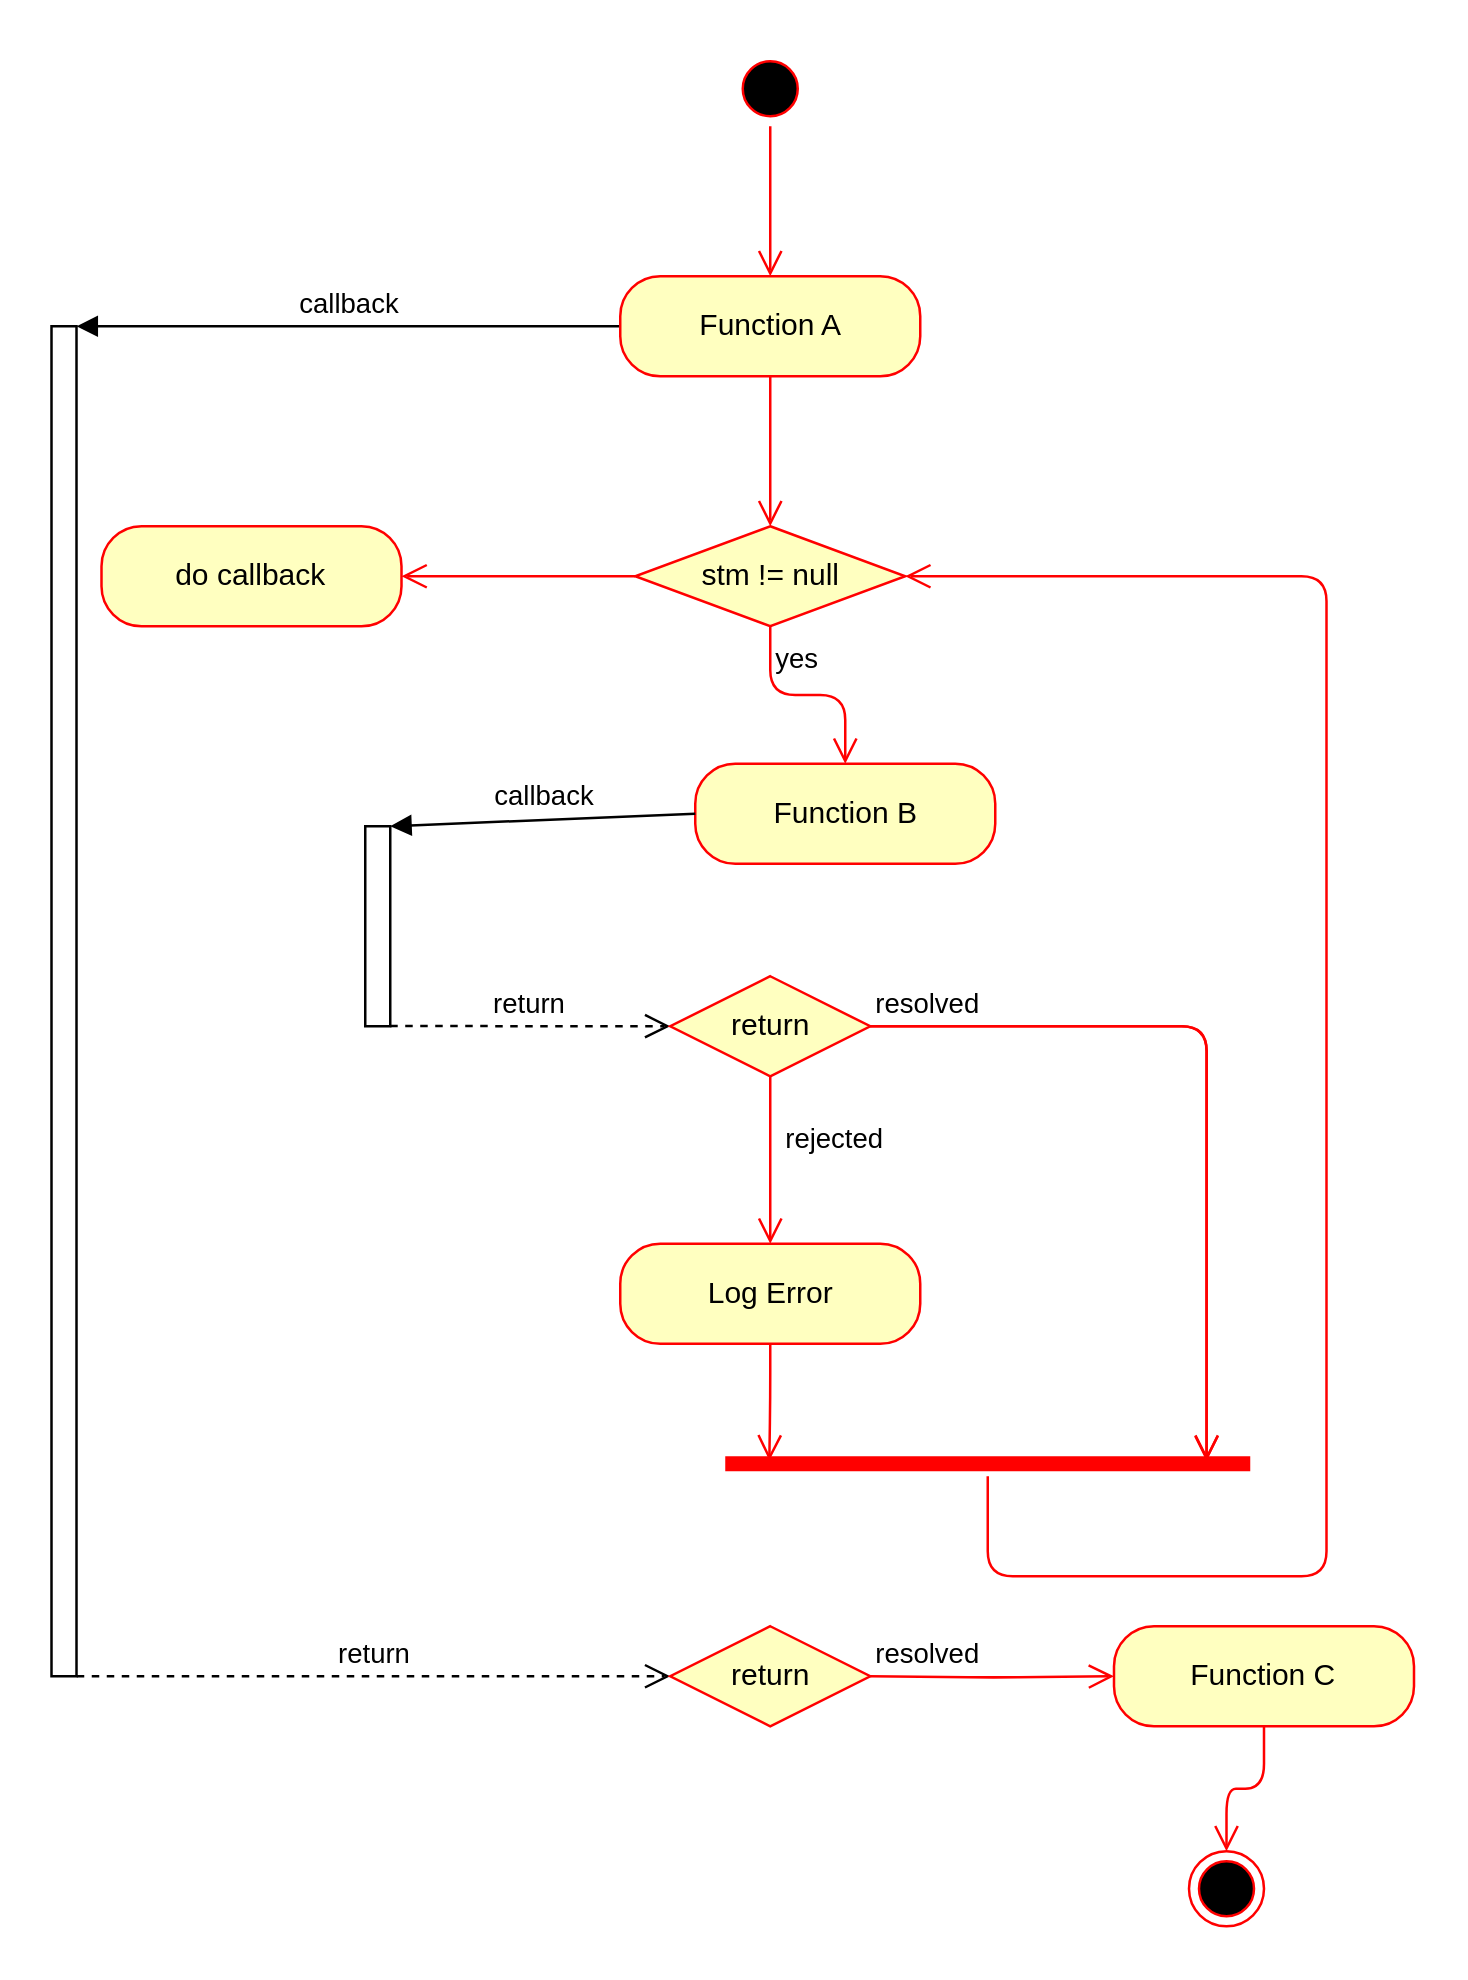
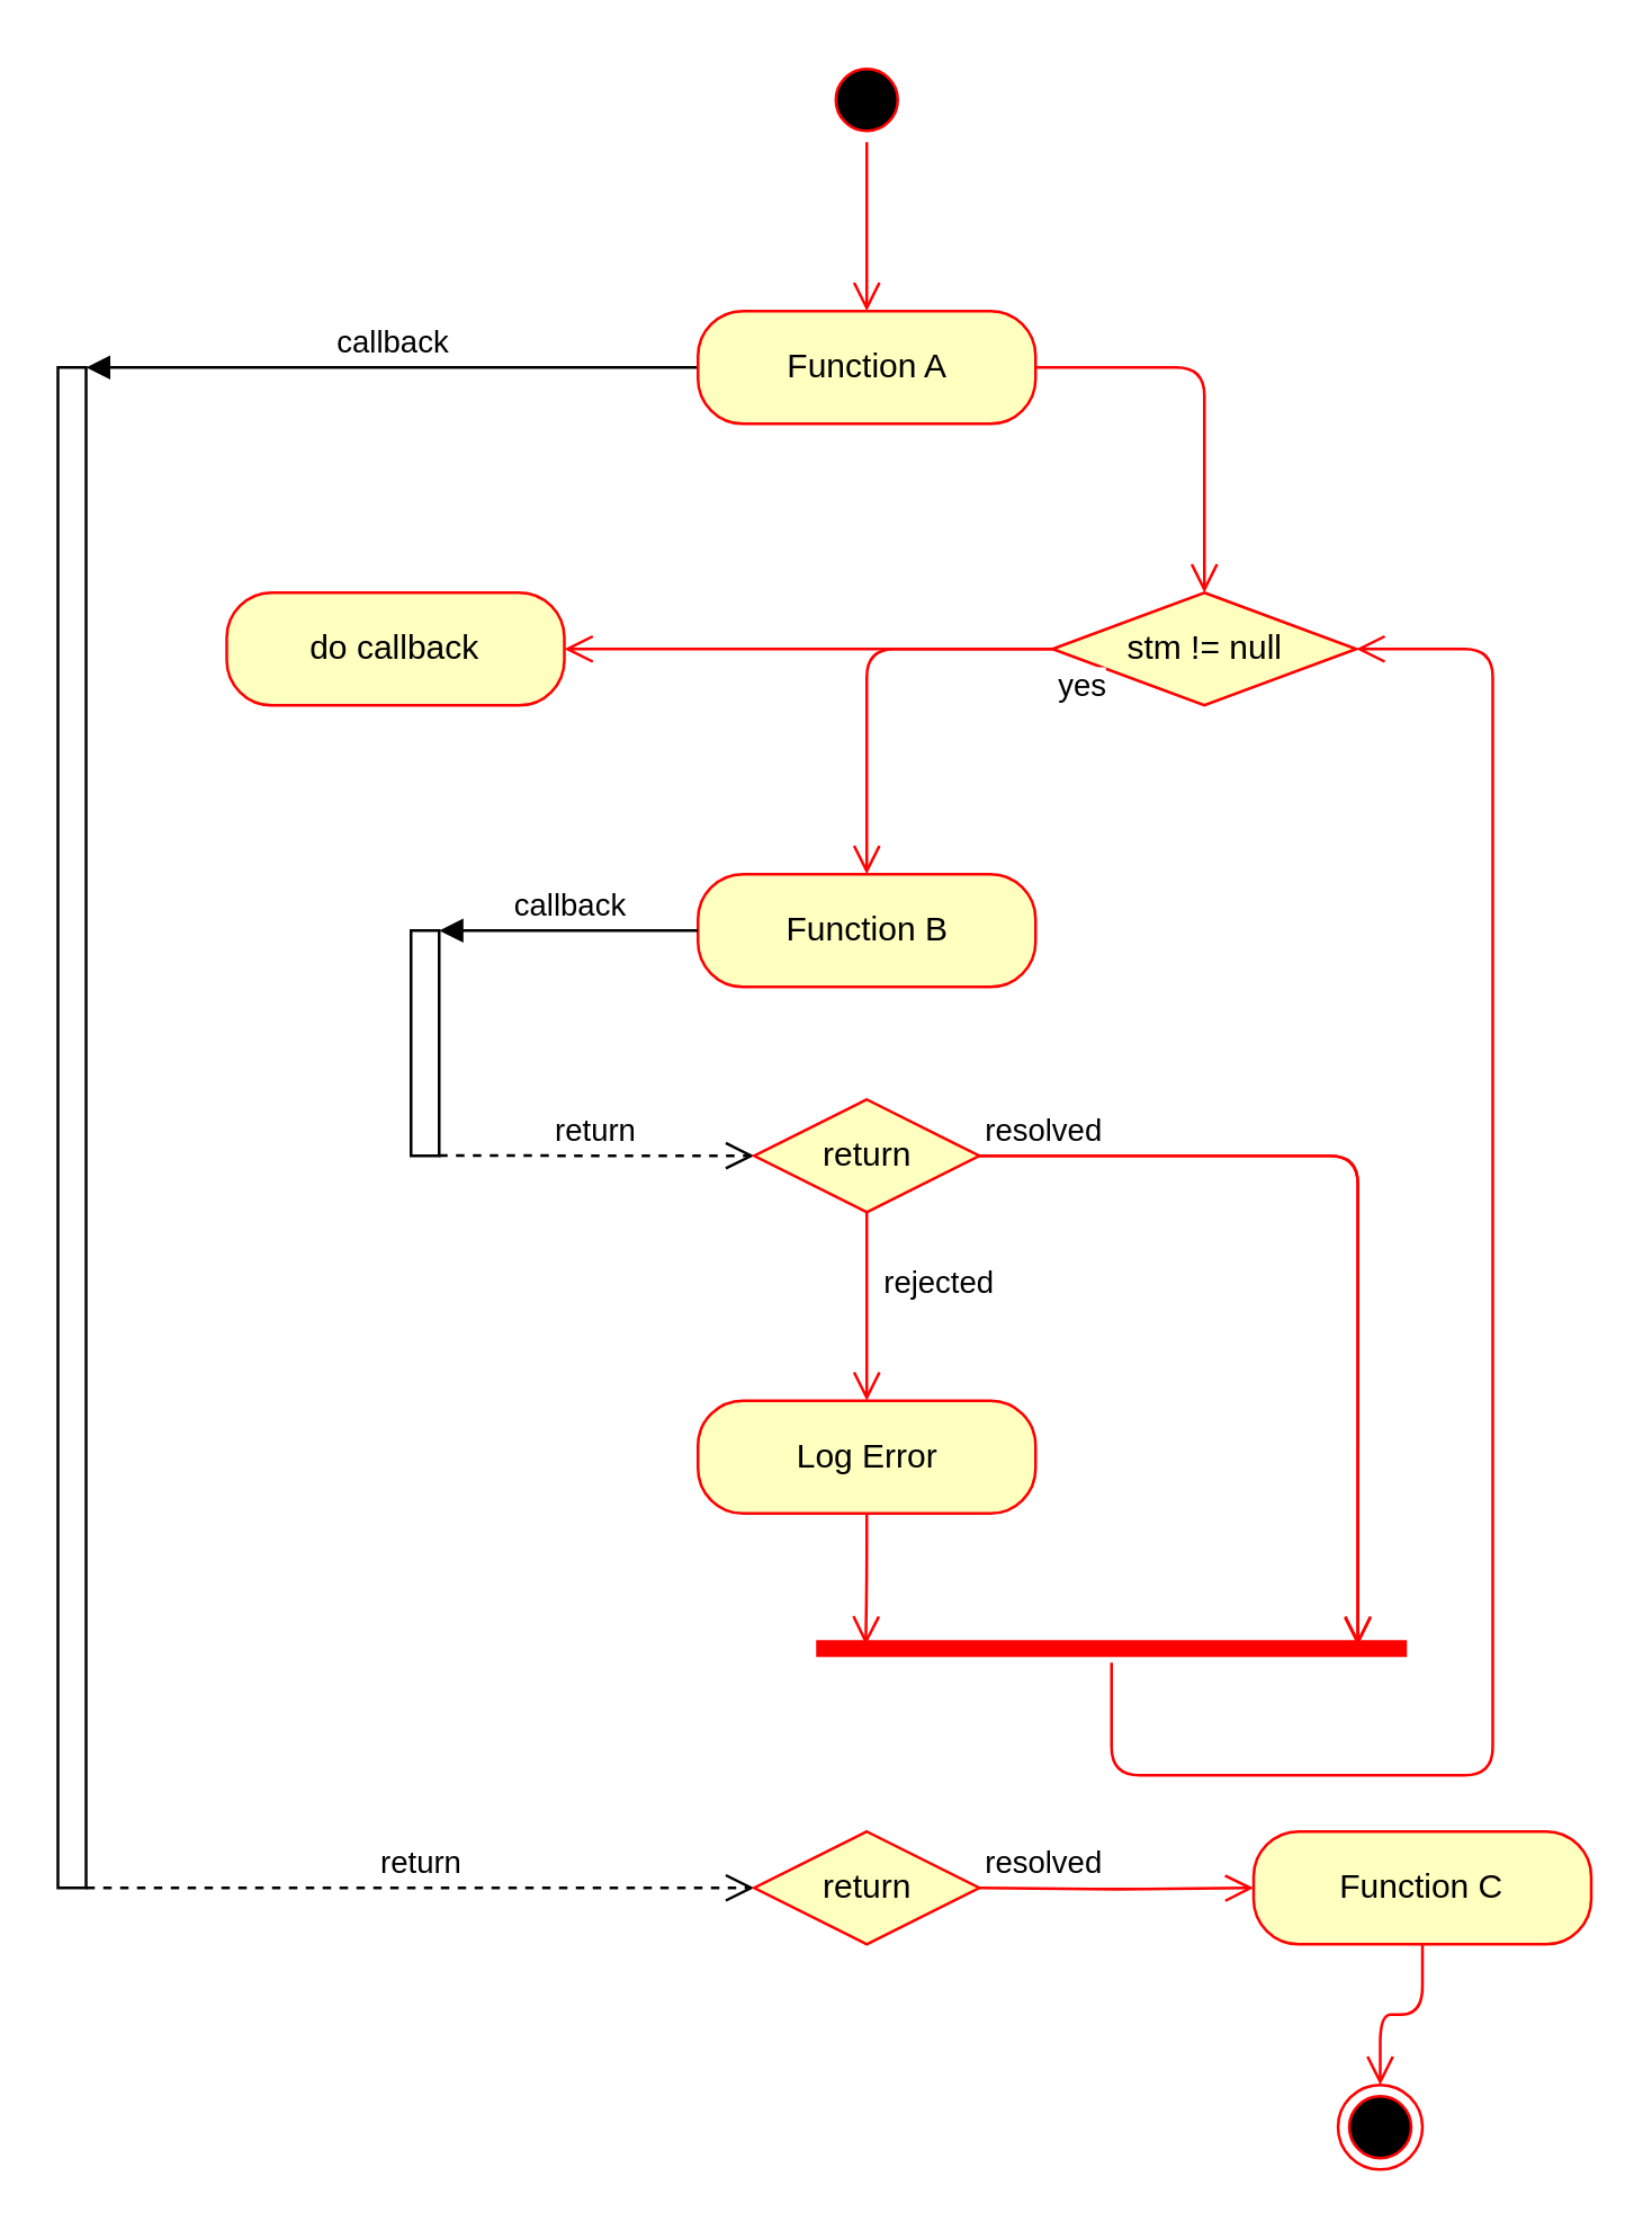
- <mxCell id="20" value="do callback" style="rounded=1;whiteSpace=wrap;html=1;arcSize=40;fontColor=#000000;fillColor=#ffffc0;strokeColor=#ff0000;" vertex="1" parent="1"><mxGeometry x="40" y="210" width="120" height="40" as="geometry" /></mxCell>
+ <mxCell id="20" value="do callback" style="rounded=1;whiteSpace=wrap;html=1;arcSize=40;fontColor=#000000;fillColor=#ffffc0;strokeColor=#ff0000;" vertex="1" parent="1"><mxGeometry x="80" y="210" width="120" height="40" as="geometry" /></mxCell>
- <mxCell id="11" value="stm != null" style="rhombus;whiteSpace=wrap;html=1;fillColor=#ffffc0;strokeColor=#ff0000;" vertex="1" parent="1"><mxGeometry x="253.5" y="210" width="108" height="40" as="geometry" /></mxCell>
+ <mxCell id="11" value="stm != null" style="rhombus;whiteSpace=wrap;html=1;fillColor=#ffffc0;strokeColor=#ff0000;" vertex="1" parent="1"><mxGeometry x="373.5" y="210" width="108" height="40" as="geometry" /></mxCell>
- <mxCell id="2" value="Function B" style="rounded=1;whiteSpace=wrap;html=1;arcSize=40;fontColor=#000000;fillColor=#ffffc0;strokeColor=#ff0000;" vertex="1" parent="1"><mxGeometry x="277.5" y="305" width="120" height="40" as="geometry" /></mxCell>
+ <mxCell id="2" value="Function B" style="rounded=1;whiteSpace=wrap;html=1;arcSize=40;fontColor=#000000;fillColor=#ffffc0;strokeColor=#ff0000;" vertex="1" parent="1"><mxGeometry x="247.5" y="310" width="120" height="40" as="geometry" /></mxCell>
